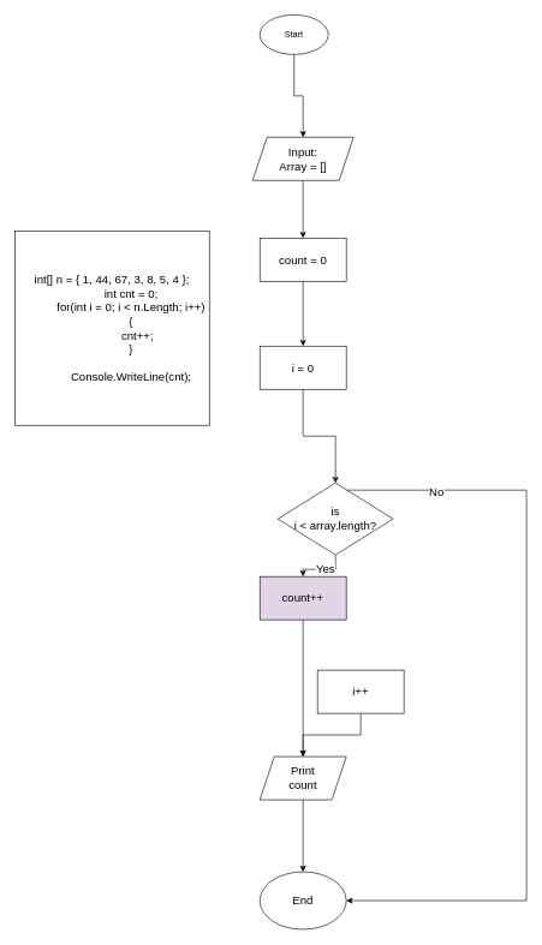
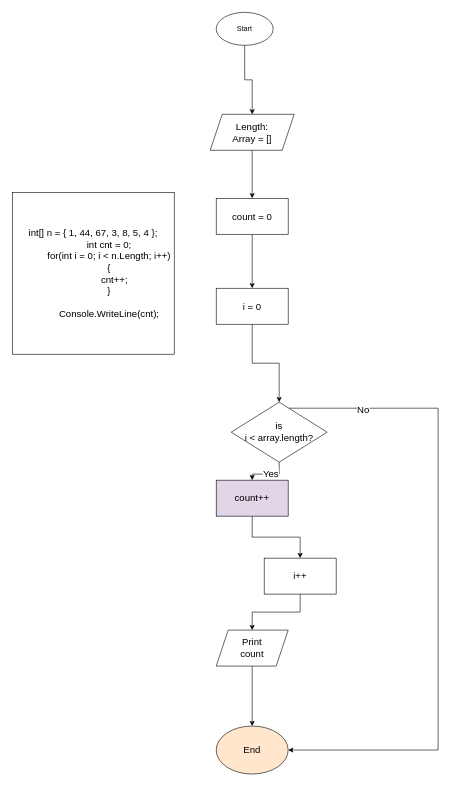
- <mxCell id="5" value="Input:&lt;br style=&quot;border-color: var(--border-color);&quot;&gt;Array = []" style="shape=parallelogram;perimeter=parallelogramPerimeter;whiteSpace=wrap;html=1;fixedSize=1;fontSize=16;" parent="1" vertex="1"><mxGeometry x="350" y="190" width="140" height="60" as="geometry" /></mxCell>
+ <mxCell id="5" value="Length:&lt;br style=&quot;border-color: var(--border-color);&quot;&gt;Array = []" style="shape=parallelogram;perimeter=parallelogramPerimeter;whiteSpace=wrap;html=1;fixedSize=1;fontSize=16;" parent="1" vertex="1"><mxGeometry x="350" y="190" width="140" height="60" as="geometry" /></mxCell>
- <mxCell id="15" style="edgeStyle=orthogonalEdgeStyle;rounded=0;orthogonalLoop=1;jettySize=auto;html=1;fontSize=16;" parent="1" source="16" target="18" edge="1"><mxGeometry relative="1" as="geometry" /></mxCell>
+ <mxCell id="15" style="edgeStyle=orthogonalEdgeStyle;rounded=0;orthogonalLoop=1;jettySize=auto;html=1;entryX=0.5;entryY=0;entryDx=0;entryDy=0;fontSize=16;" parent="1" source="16" target="21" edge="1"><mxGeometry relative="1" as="geometry" /></mxCell>
- <mxCell id="19" value="End" style="ellipse;whiteSpace=wrap;html=1;fontSize=16;" parent="1" vertex="1"><mxGeometry x="360" y="1210" width="120" height="80" as="geometry" /></mxCell>
+ <mxCell id="19" value="End" style="ellipse;whiteSpace=wrap;html=1;fontSize=16;fillColor=#ffe6cc;" parent="1" vertex="1"><mxGeometry x="360" y="1210" width="120" height="80" as="geometry" /></mxCell>
